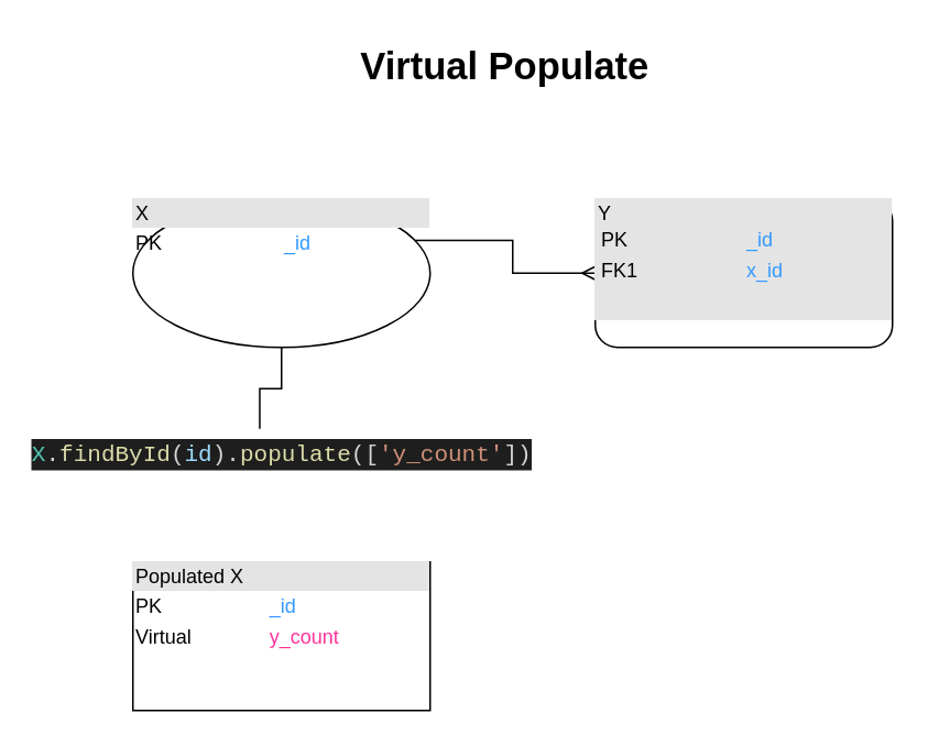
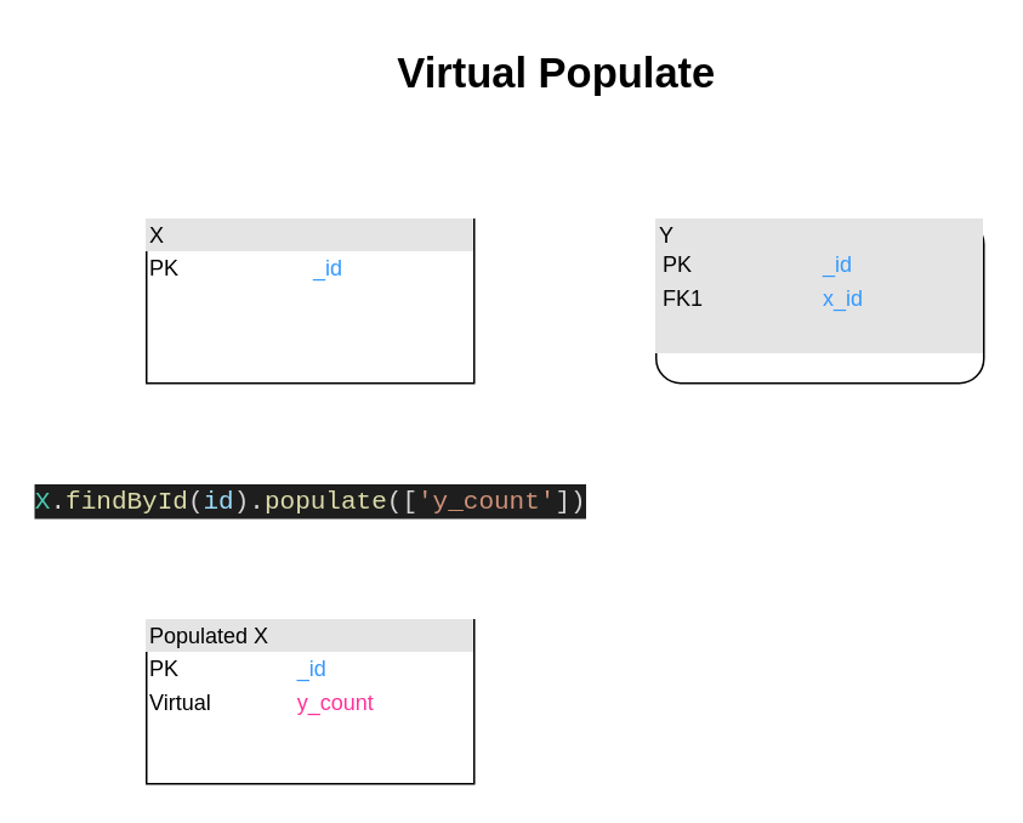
- <mxCell id="2" style="edgeStyle=orthogonalEdgeStyle;rounded=0;orthogonalLoop=1;jettySize=auto;html=1;exitX=0;exitY=0.25;exitDx=0;exitDy=0;entryX=0;entryY=0.5;entryDx=0;entryDy=0;endArrow=ERmany;endFill=0;" edge="1" parent="1" source="3" target="4"><mxGeometry relative="1" as="geometry" /></mxCell>
- <mxCell id="3" value="&lt;div style=&quot;box-sizing:border-box;width:100%;background:#e4e4e4;padding:2px;&quot;&gt;X&lt;/div&gt;&lt;table style=&quot;width:100%;font-size:1em;&quot; cellpadding=&quot;2&quot; cellspacing=&quot;0&quot;&gt;&lt;tbody&gt;&lt;tr&gt;&lt;td&gt;PK&lt;/td&gt;&lt;td&gt;&lt;font color=&quot;#3399ff&quot;&gt;_id&lt;/font&gt;&lt;/td&gt;&lt;/tr&gt;&lt;tr&gt;&lt;td&gt;&lt;br&gt;&lt;/td&gt;&lt;td&gt;&lt;/td&gt;&lt;/tr&gt;&lt;/tbody&gt;&lt;/table&gt;" style="ellipse;verticalAlign=top;align=left;overflow=fill;html=1;" vertex="1" parent="1"><mxGeometry x="80" y="120" width="180" height="90" as="geometry" /></mxCell>
+ <mxCell id="3" value="&lt;div style=&quot;box-sizing:border-box;width:100%;background:#e4e4e4;padding:2px;&quot;&gt;X&lt;/div&gt;&lt;table style=&quot;width:100%;font-size:1em;&quot; cellpadding=&quot;2&quot; cellspacing=&quot;0&quot;&gt;&lt;tbody&gt;&lt;tr&gt;&lt;td&gt;PK&lt;/td&gt;&lt;td&gt;&lt;font color=&quot;#3399ff&quot;&gt;_id&lt;/font&gt;&lt;/td&gt;&lt;/tr&gt;&lt;tr&gt;&lt;td&gt;&lt;br&gt;&lt;/td&gt;&lt;td&gt;&lt;/td&gt;&lt;/tr&gt;&lt;/tbody&gt;&lt;/table&gt;" style="verticalAlign=top;align=left;overflow=fill;html=1;" vertex="1" parent="1"><mxGeometry x="80" y="120" width="180" height="90" as="geometry" /></mxCell>
- <mxCell id="8" value="" style="edgeStyle=orthogonalEdgeStyle;rounded=0;orthogonalLoop=1;jettySize=auto;html=1;entryX=0.456;entryY=-0.022;entryDx=0;entryDy=0;entryPerimeter=0;endArrow=none;endFill=1;" edge="1" parent="1" source="3" target="7"><mxGeometry relative="1" as="geometry"><mxPoint x="170" y="210" as="sourcePoint" /><mxPoint x="297.08" y="288.02" as="targetPoint" /></mxGeometry></mxCell>
